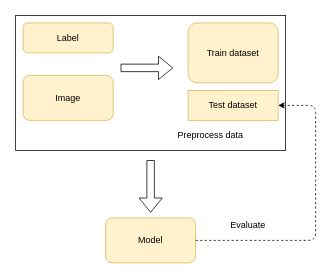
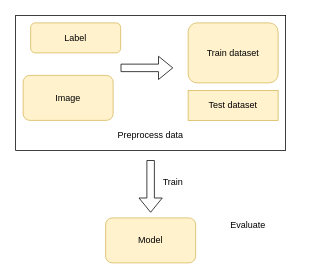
- <mxCell id="3" value="Label" style="rounded=1;whiteSpace=wrap;html=1;fillColor=#fff2cc;strokeColor=#d6b656;" vertex="1" parent="1"><mxGeometry x="30" y="30" width="120" height="40" as="geometry" /></mxCell>
+ <mxCell id="3" value="Label" style="rounded=1;whiteSpace=wrap;html=1;fillColor=#fff2cc;strokeColor=#d6b656;" vertex="1" parent="1"><mxGeometry x="40" y="30" width="120" height="40" as="geometry" /></mxCell>
- <mxCell id="8" value="Preprocess data" style="text;html=1;strokeColor=none;fillColor=none;align=center;verticalAlign=middle;whiteSpace=wrap;rounded=0;" vertex="1" parent="1"><mxGeometry x="235" y="170" width="90" height="20" as="geometry" /></mxCell>
+ <mxCell id="8" value="Preprocess data" style="text;html=1;strokeColor=none;fillColor=none;align=center;verticalAlign=middle;whiteSpace=wrap;rounded=0;" vertex="1" parent="1"><mxGeometry x="155" y="170" width="90" height="20" as="geometry" /></mxCell>
+ <mxCell id="10" value="Train" style="text;html=1;strokeColor=none;fillColor=none;align=center;verticalAlign=middle;whiteSpace=wrap;rounded=0;" vertex="1" parent="1"><mxGeometry x="210" y="232" width="40" height="20" as="geometry" /></mxCell>
- <mxCell id="12" value="" style="endArrow=classic;html=1;exitX=1;exitY=0.5;exitDx=0;exitDy=0;entryX=1;entryY=0.5;entryDx=0;entryDy=0;edgeStyle=orthogonalEdgeStyle;dashed=1;" edge="1" parent="1" source="11" target="6"><mxGeometry width="50" height="50" relative="1" as="geometry"><mxPoint x="330" y="340" as="sourcePoint" /><mxPoint x="380" y="290" as="targetPoint" /><Array as="points"><mxPoint x="420" y="320" /><mxPoint x="420" y="140" /></Array></mxGeometry></mxCell>
